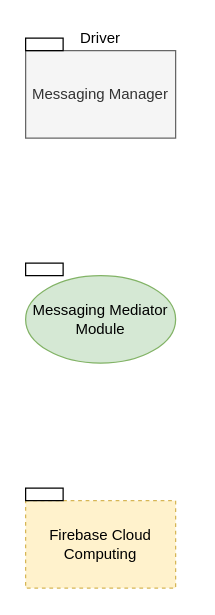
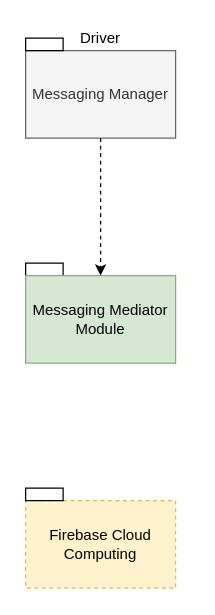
+ <mxCell id="9" value="" style="endArrow=classic;html=1;dashed=1;exitX=0.5;exitY=1;exitDx=0;exitDy=0;entryX=0.5;entryY=0;entryDx=0;entryDy=0;" parent="1" source="6" target="4" edge="1"><mxGeometry width="50" height="50" relative="1" as="geometry"><mxPoint x="10" y="200" as="sourcePoint" /><mxPoint x="60" y="150" as="targetPoint" /></mxGeometry></mxCell>
- <mxCell id="4" value="Messaging Mediator Module" style="ellipse;whiteSpace=wrap;html=1;fillColor=#d5e8d4;strokeColor=#82b366;" parent="2" vertex="1"><mxGeometry y="10" width="120" height="70" as="geometry" /></mxCell>
+ <mxCell id="4" value="Messaging Mediator Module" style="rounded=0;whiteSpace=wrap;html=1;fillColor=#d5e8d4;strokeColor=#82b366;" parent="2" vertex="1"><mxGeometry y="10" width="120" height="70" as="geometry" /></mxCell>
